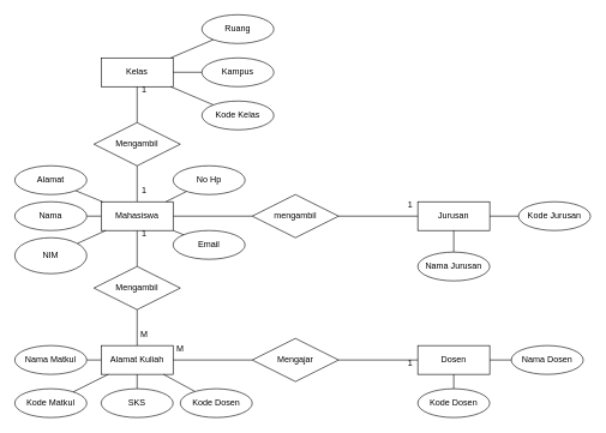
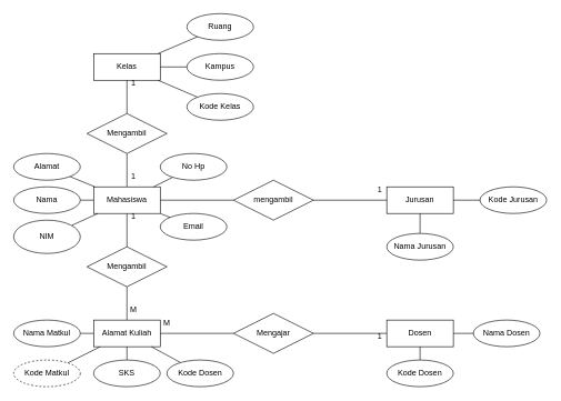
- <mxCell id="45" value="Kode Matkul" style="ellipse;whiteSpace=wrap;html=1;align=center;labelBackgroundColor=default;" vertex="1" parent="1"><mxGeometry y="540" width="100" height="40" as="geometry" x="20" /></mxCell>
+ <mxCell id="45" value="Kode Matkul" style="ellipse;whiteSpace=wrap;html=1;align=center;labelBackgroundColor=default;dashed=1;" vertex="1" parent="1"><mxGeometry y="540" width="100" height="40" as="geometry" x="20" /></mxCell>
